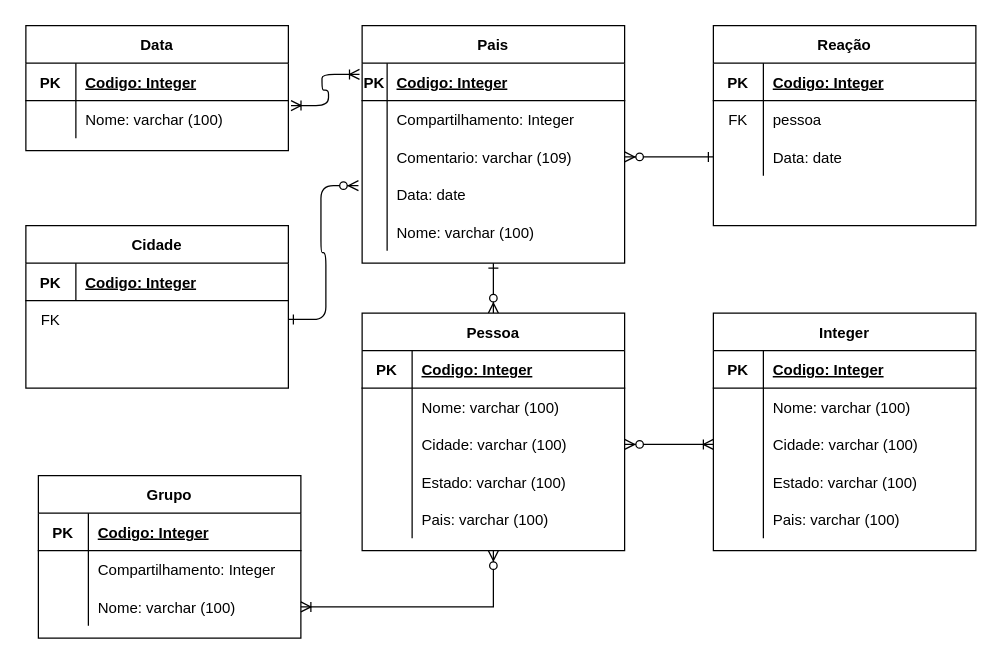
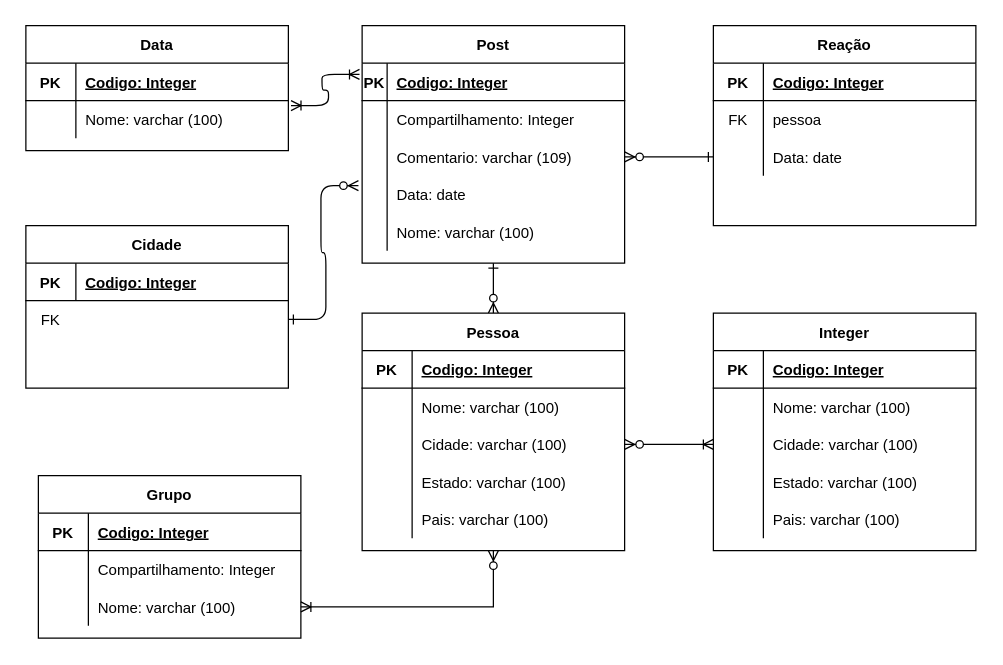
- <mxCell id="10" value="Pais" style="shape=table;startSize=30;container=1;collapsible=1;childLayout=tableLayout;fixedRows=1;rowLines=0;fontStyle=1;align=center;resizeLast=1;" vertex="1" parent="1"><mxGeometry x="289" y="20" width="210" height="190" as="geometry" /></mxCell>
+ <mxCell id="10" value="Post" style="shape=table;startSize=30;container=1;collapsible=1;childLayout=tableLayout;fixedRows=1;rowLines=0;fontStyle=1;align=center;resizeLast=1;" vertex="1" parent="1"><mxGeometry x="289" y="20" width="210" height="190" as="geometry" /></mxCell>
